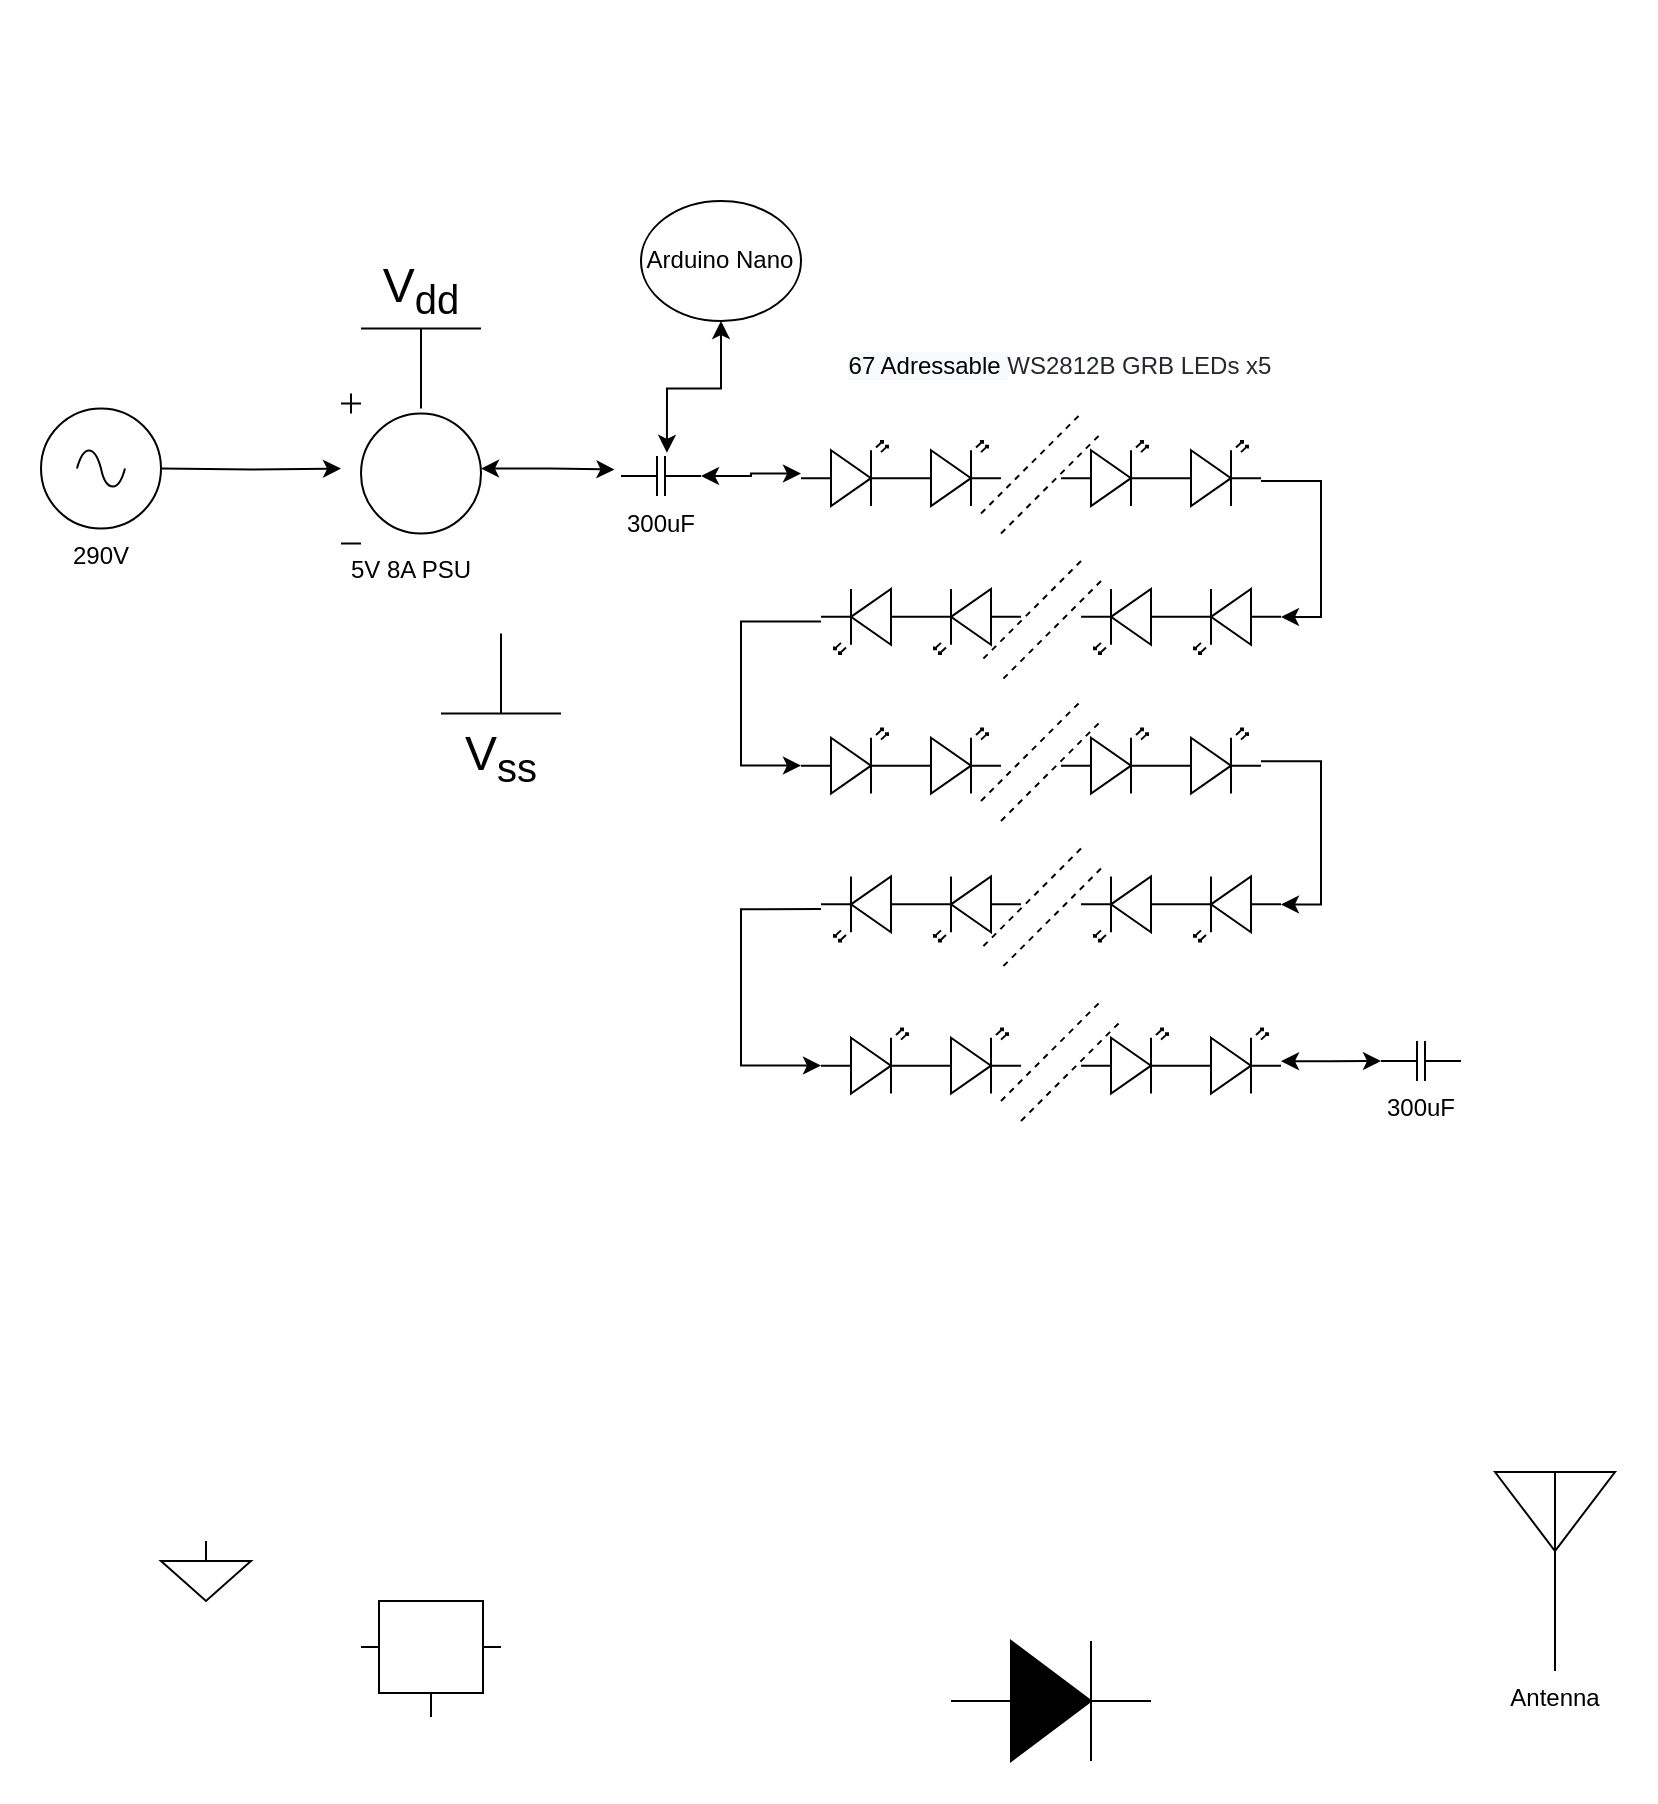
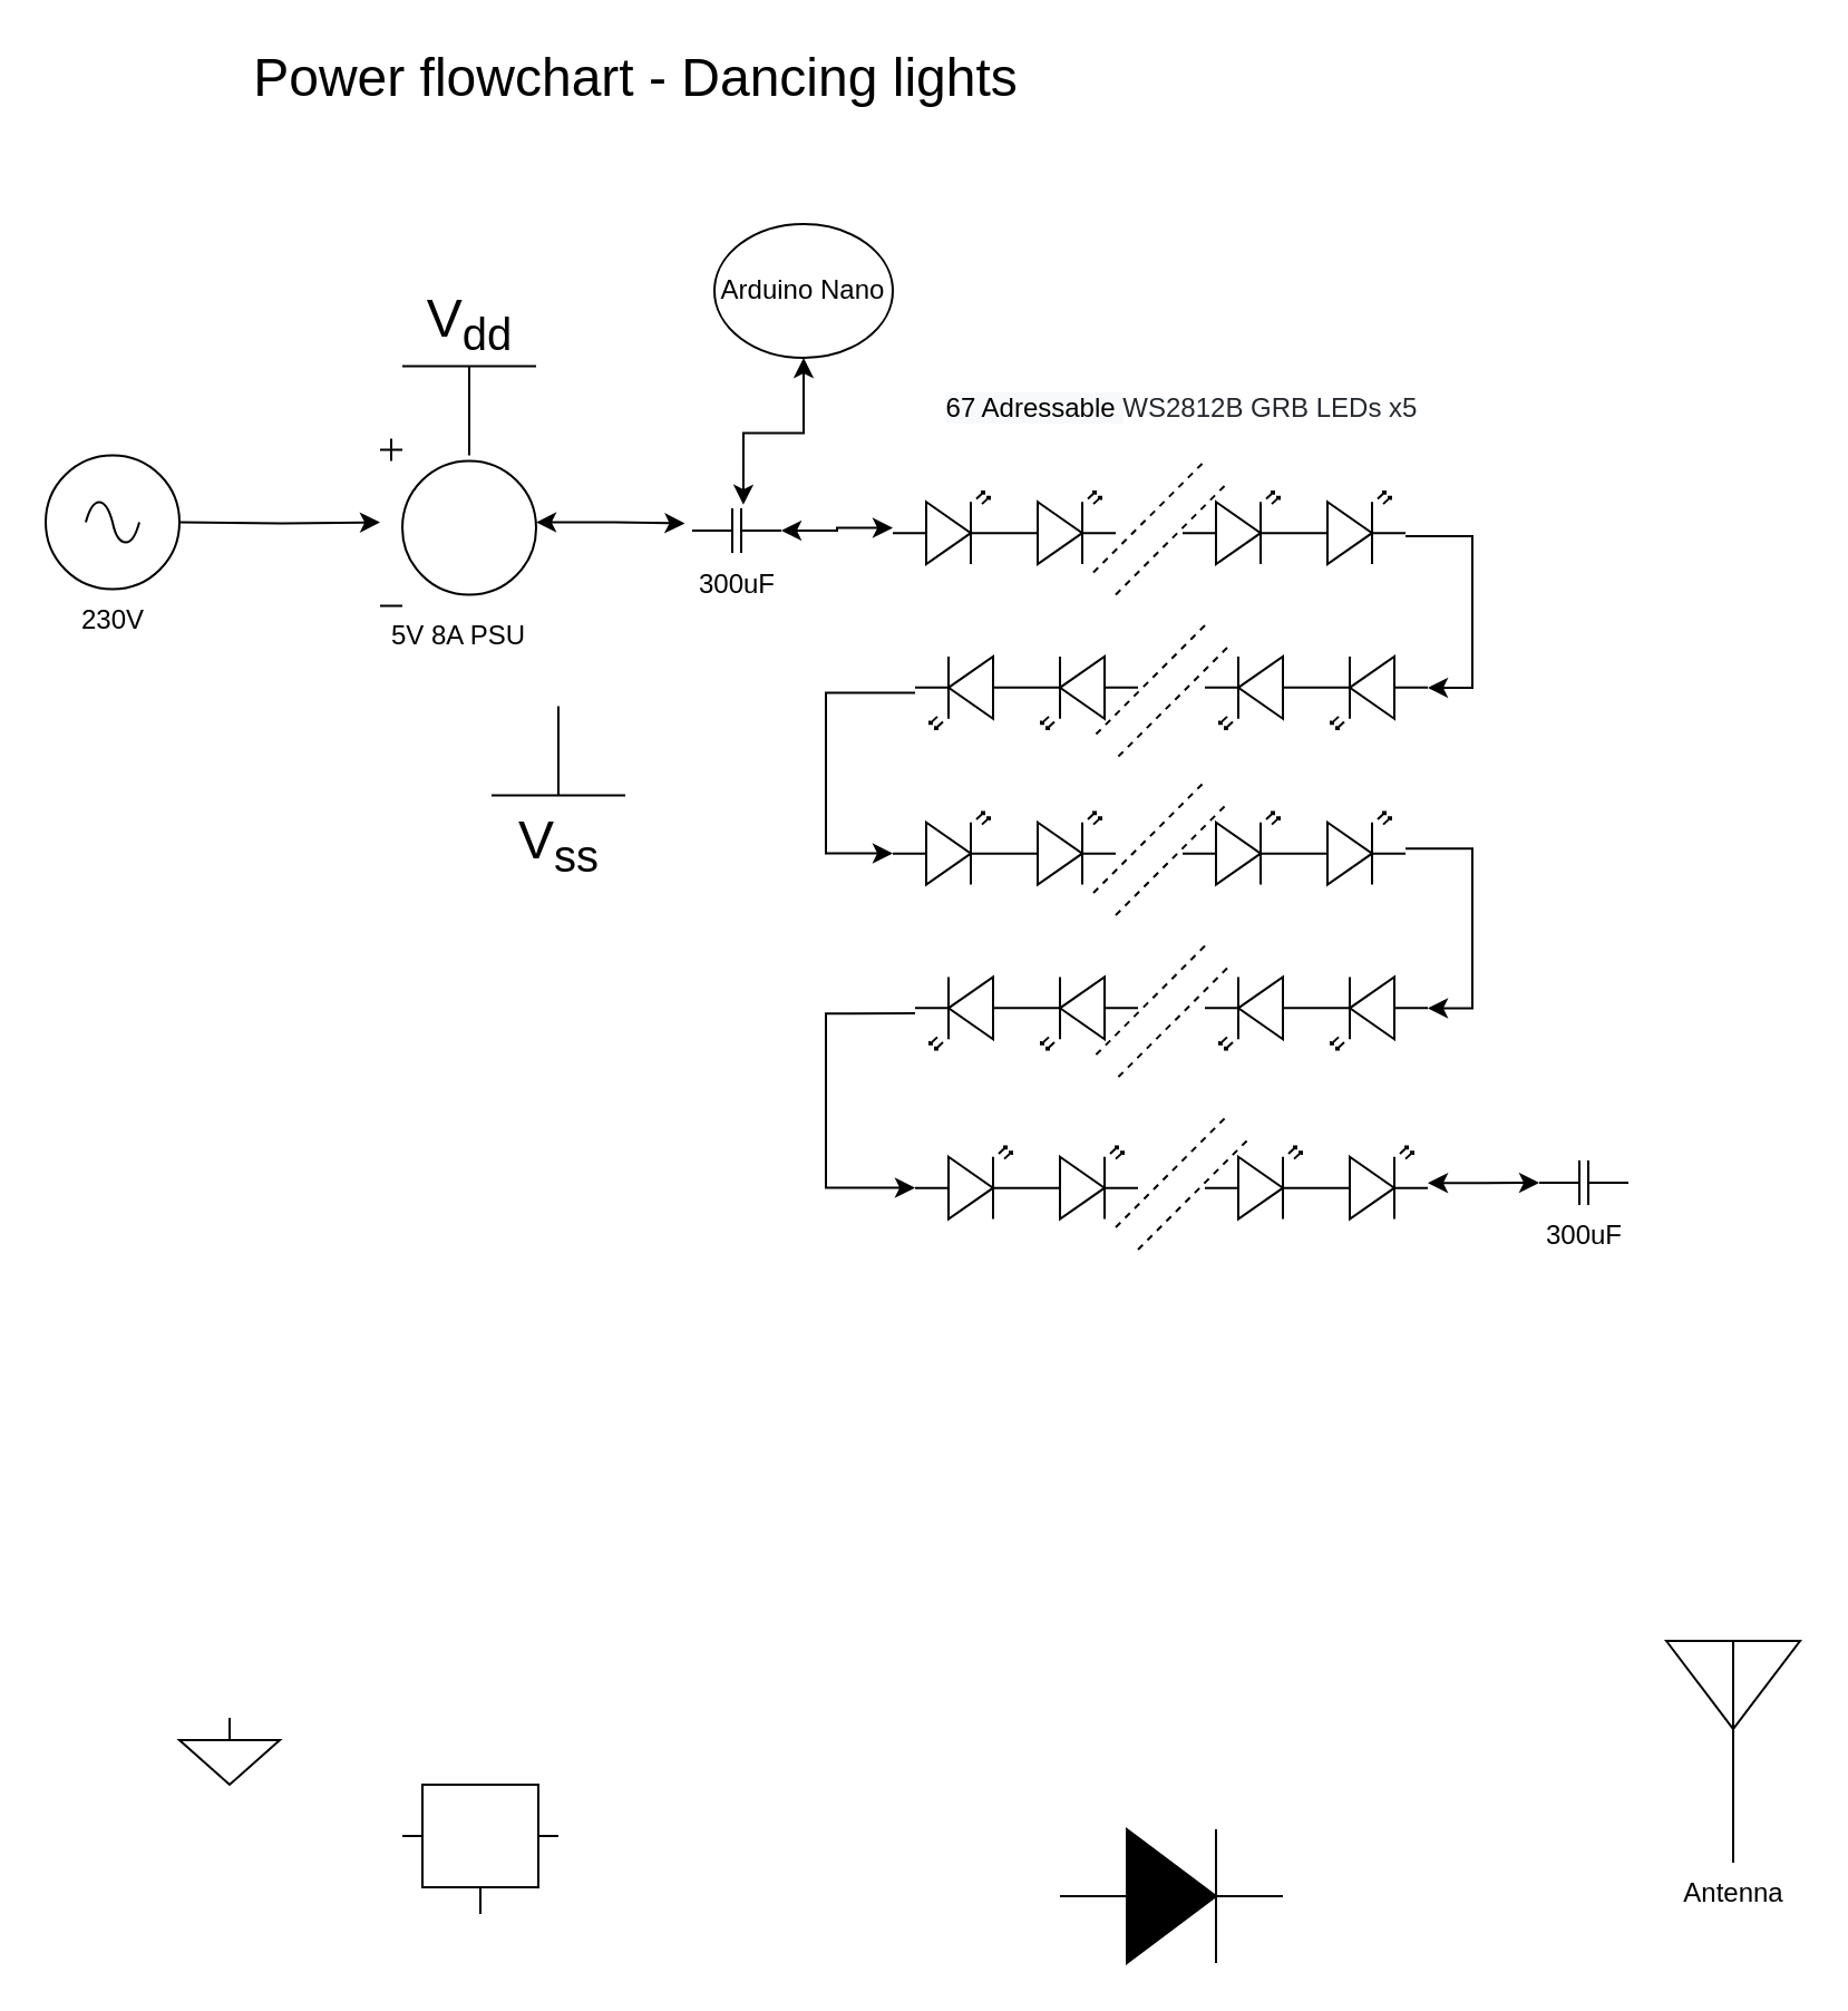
+ <mxCell id="56" value="Power flowchart - Dancing lights" style="text;html=1;strokeColor=none;fillColor=none;align=center;verticalAlign=middle;whiteSpace=wrap;rounded=0;fontFamily=Helvetica;fontSize=24;" parent="1" vertex="1"><mxGeometry x="90" y="20" width="390" height="30" as="geometry" /></mxCell>
- <mxCell id="3" value="290V" style="pointerEvents=1;verticalLabelPosition=bottom;shadow=0;dashed=0;align=center;html=1;verticalAlign=top;shape=mxgraph.electrical.signal_sources.source;aspect=fixed;points=[[0.5,0,0],[1,0.5,0],[0.5,1,0],[0,0.5,0]];elSignalType=ac;" parent="1" vertex="1"><mxGeometry x="20" y="203.75" width="60" height="60" as="geometry" /></mxCell>
+ <mxCell id="3" value="230V" style="pointerEvents=1;verticalLabelPosition=bottom;shadow=0;dashed=0;align=center;html=1;verticalAlign=top;shape=mxgraph.electrical.signal_sources.source;aspect=fixed;points=[[0.5,0,0],[1,0.5,0],[0.5,1,0],[0,0.5,0]];elSignalType=ac;" parent="1" vertex="1"><mxGeometry x="20" y="203.75" width="60" height="60" as="geometry" /></mxCell>
